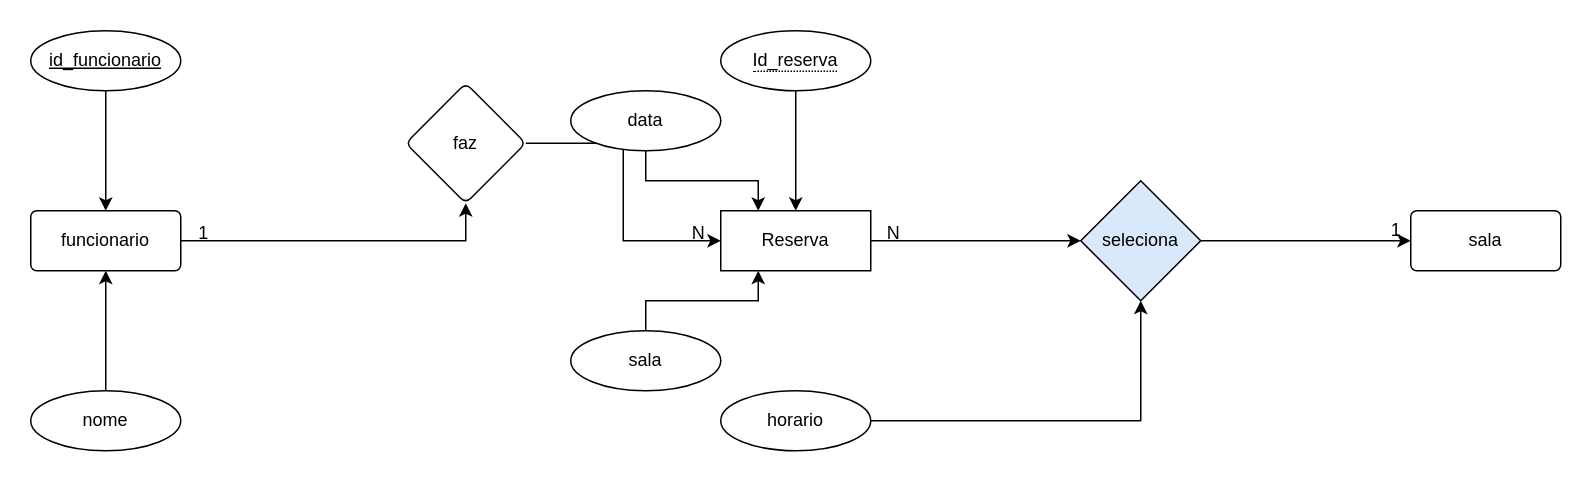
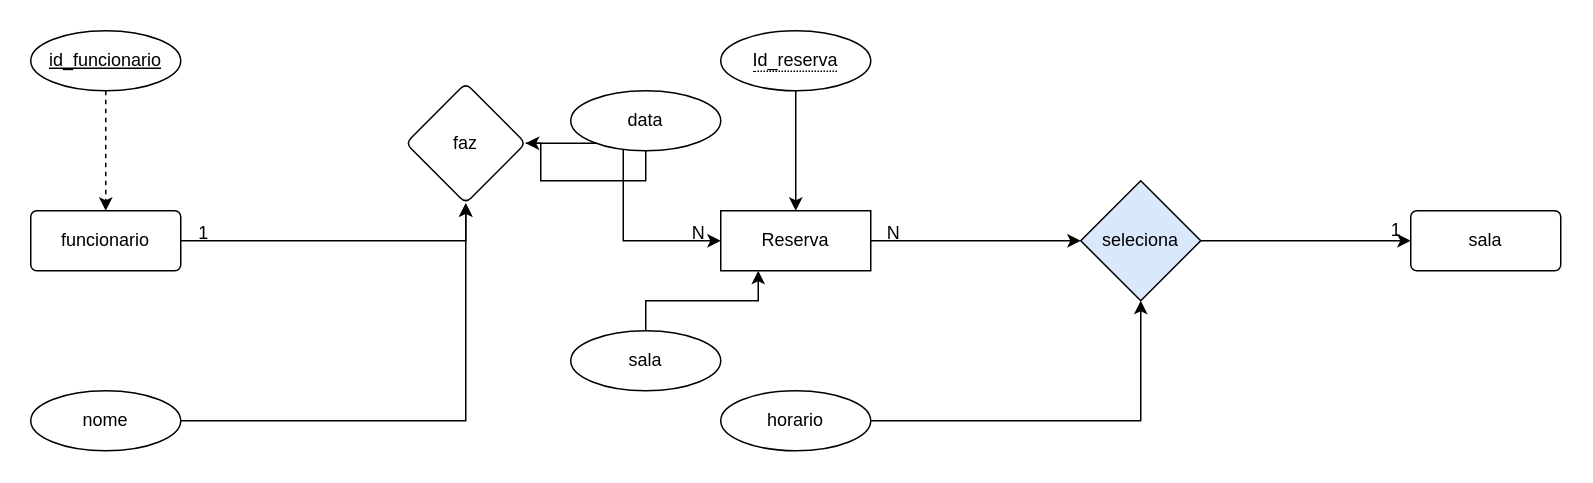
- <mxCell id="11" style="edgeStyle=orthogonalEdgeStyle;rounded=0;orthogonalLoop=1;jettySize=auto;html=1;entryX=0.5;entryY=0;entryDx=0;entryDy=0;" edge="1" parent="1" source="12" target="3"><mxGeometry relative="1" as="geometry" /></mxCell>
+ <mxCell id="11" style="edgeStyle=orthogonalEdgeStyle;rounded=0;orthogonalLoop=1;jettySize=auto;html=1;entryX=0.5;entryY=0;entryDx=0;entryDy=0;dashed=1;" edge="1" parent="1" source="12" target="3"><mxGeometry relative="1" as="geometry" /></mxCell>
- <mxCell id="21" style="edgeStyle=orthogonalEdgeStyle;rounded=0;orthogonalLoop=1;jettySize=auto;html=1;exitX=0.5;exitY=1;exitDx=0;exitDy=0;entryX=0.25;entryY=0;entryDx=0;entryDy=0;" edge="1" parent="1" source="22" target="6"><mxGeometry relative="1" as="geometry" /></mxCell>
+ <mxCell id="21" style="edgeStyle=orthogonalEdgeStyle;rounded=0;orthogonalLoop=1;jettySize=auto;html=1;exitX=0.5;exitY=1;exitDx=0;exitDy=0;" edge="1" parent="1" source="22" target="8"><mxGeometry relative="1" as="geometry" /></mxCell>
- <mxCell id="13" style="edgeStyle=orthogonalEdgeStyle;rounded=0;orthogonalLoop=1;jettySize=auto;html=1;entryX=0.5;entryY=1;entryDx=0;entryDy=0;" edge="1" parent="1" source="14" target="3"><mxGeometry relative="1" as="geometry" /></mxCell>
+ <mxCell id="13" style="edgeStyle=orthogonalEdgeStyle;rounded=0;orthogonalLoop=1;jettySize=auto;html=1;" edge="1" parent="1" source="14" target="8"><mxGeometry relative="1" as="geometry" /></mxCell>
